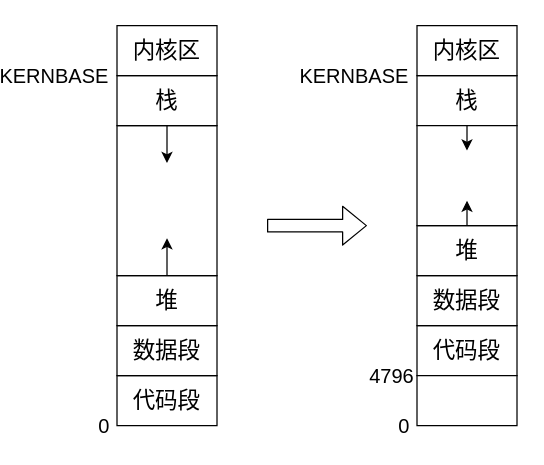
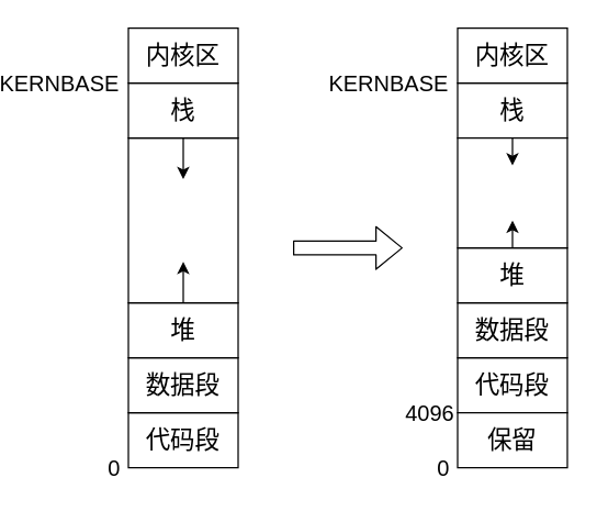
- <mxCell id="31" value="&lt;font style=&quot;font-size: 16px&quot;&gt;4796&lt;/font&gt;" style="text;html=1;strokeColor=none;fillColor=none;align=center;verticalAlign=middle;whiteSpace=wrap;rounded=0;" parent="1" vertex="1"><mxGeometry x="290" y="290" width="40" height="20" as="geometry" /></mxCell>
+ <mxCell id="31" value="&lt;font style=&quot;font-size: 16px&quot;&gt;4096&lt;/font&gt;" style="text;html=1;strokeColor=none;fillColor=none;align=center;verticalAlign=middle;whiteSpace=wrap;rounded=0;" parent="1" vertex="1"><mxGeometry x="290" y="290" width="40" height="20" as="geometry" /></mxCell>
+ <mxCell id="30" value="&lt;span style=&quot;font-size: 18px&quot;&gt;保留&lt;/span&gt;" style="text;html=1;strokeColor=none;fillColor=none;align=center;verticalAlign=middle;whiteSpace=wrap;rounded=0;" parent="1" vertex="1"><mxGeometry x="340" y="310" width="60" height="20" as="geometry" /></mxCell>
